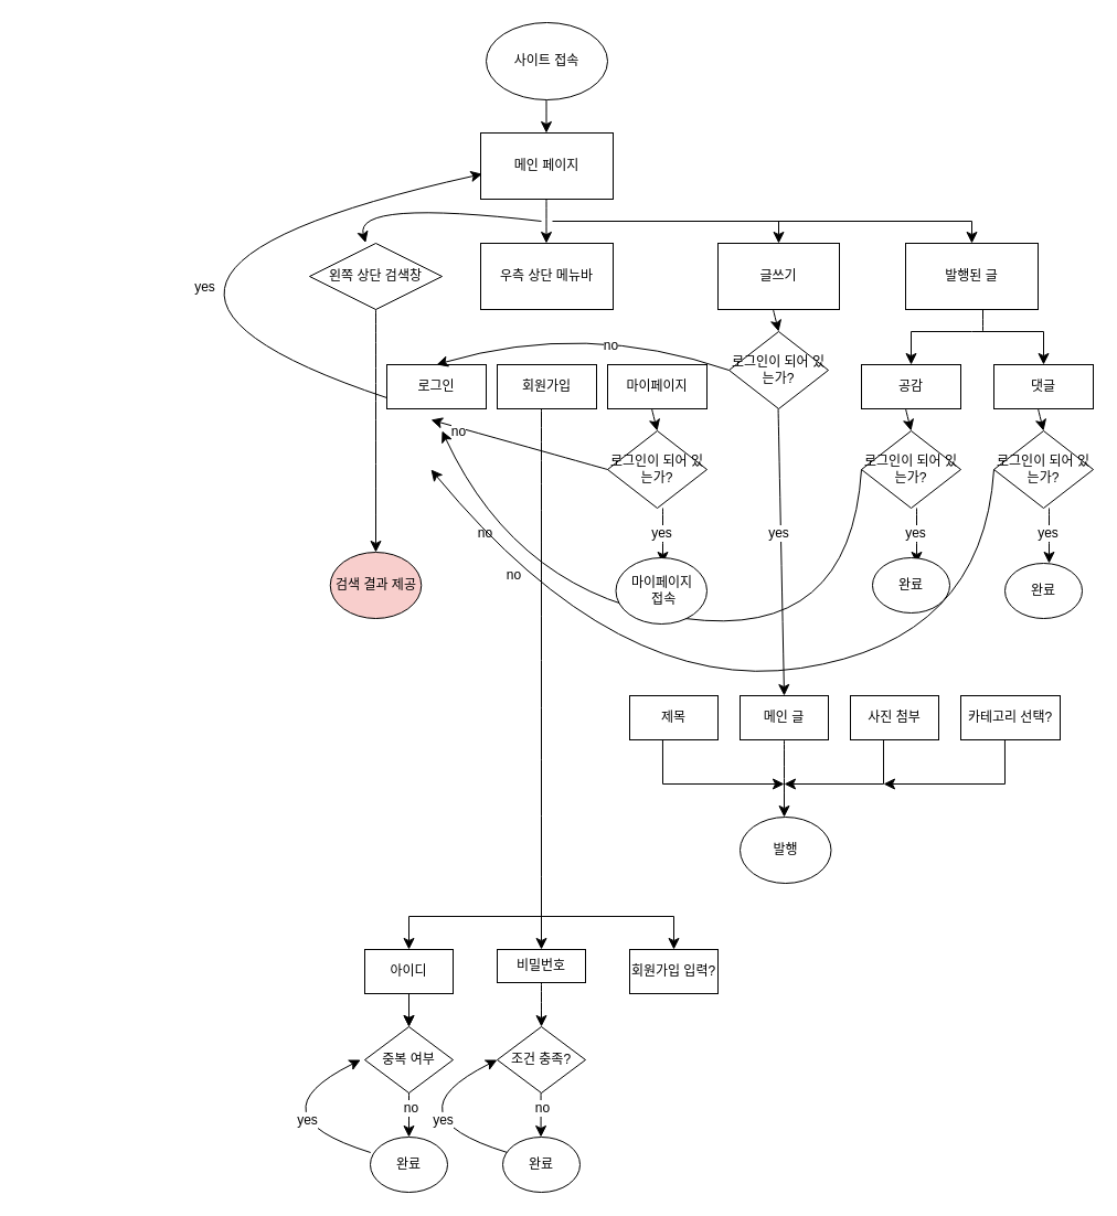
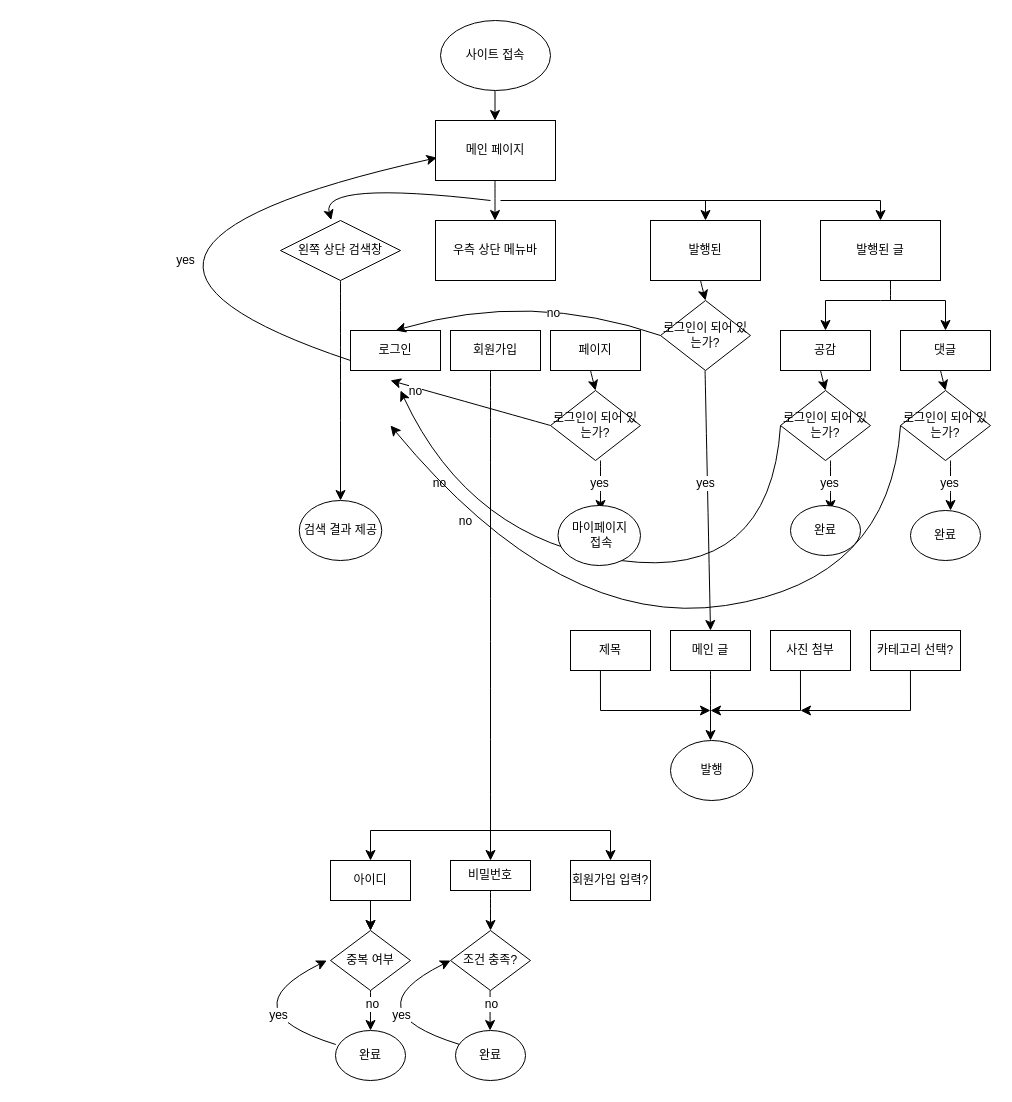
- <mxCell id="20" value="글쓰기" style="rounded=0;whiteSpace=wrap;html=1;" vertex="1" parent="1"><mxGeometry x="650" y="220" width="110" height="60" as="geometry" /></mxCell>
+ <mxCell id="20" value="발행된" style="rounded=0;whiteSpace=wrap;html=1;" vertex="1" parent="1"><mxGeometry x="650" y="220" width="110" height="60" as="geometry" /></mxCell>
- <mxCell id="13" value="마이페이지" style="rounded=0;whiteSpace=wrap;html=1;" vertex="1" parent="1"><mxGeometry x="550" y="330" width="90" height="40" as="geometry" /></mxCell>
+ <mxCell id="13" value="페이지" style="rounded=0;whiteSpace=wrap;html=1;" vertex="1" parent="1"><mxGeometry x="550" y="330" width="90" height="40" as="geometry" /></mxCell>
- <mxCell id="83" value="검색 결과 제공" style="ellipse;whiteSpace=wrap;html=1;fillColor=#f8cecc;" vertex="1" parent="1"><mxGeometry x="298.75" y="500" width="82.5" height="60" as="geometry" /></mxCell>
+ <mxCell id="83" value="검색 결과 제공" style="ellipse;whiteSpace=wrap;html=1;" vertex="1" parent="1"><mxGeometry x="298.75" y="500" width="82.5" height="60" as="geometry" /></mxCell>
